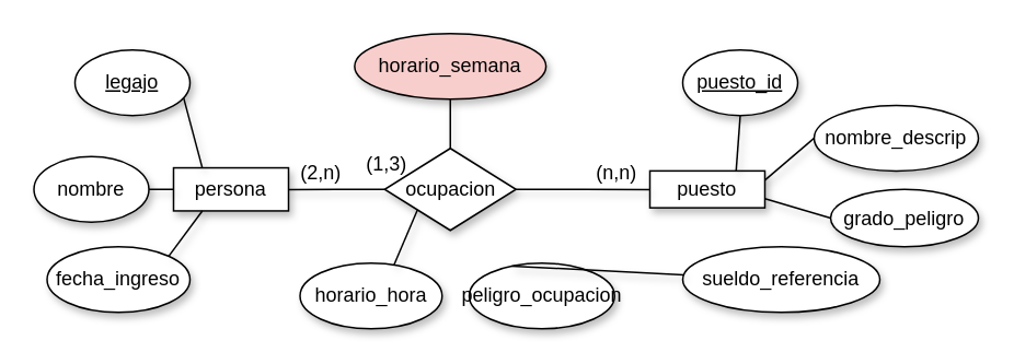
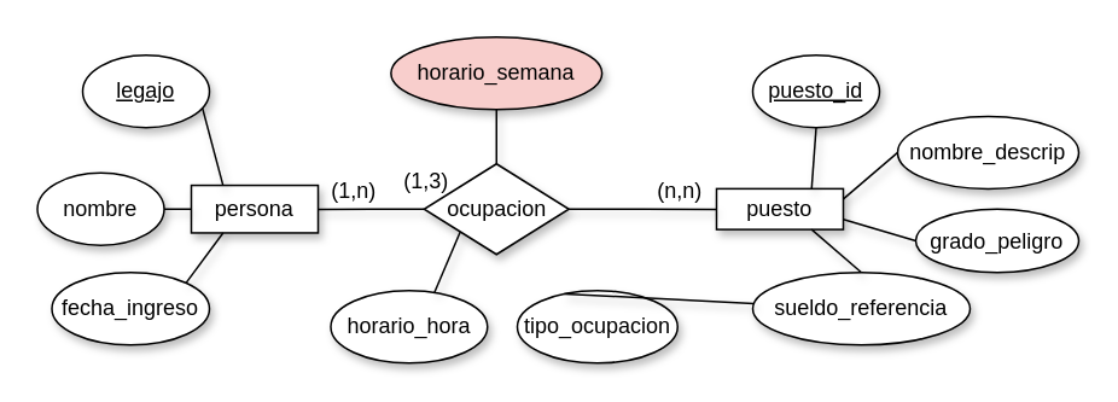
- <mxCell id="17" value="(2,n)" style="text;html=1;align=center;verticalAlign=middle;whiteSpace=wrap;rounded=0;shadow=1;" parent="1" vertex="1"><mxGeometry x="165" y="90" width="60" height="30" as="geometry" /></mxCell>
+ <mxCell id="17" value="(1,n)" style="text;html=1;align=center;verticalAlign=middle;whiteSpace=wrap;rounded=0;shadow=1;" parent="1" vertex="1"><mxGeometry x="165" y="90" width="60" height="30" as="geometry" /></mxCell>
+ <mxCell id="29" value="" style="endArrow=none;html=1;rounded=0;entryX=0.75;entryY=1;entryDx=0;entryDy=0;exitX=0.5;exitY=0;exitDx=0;exitDy=0;shadow=1;" parent="1" source="13" target="3" edge="1"><mxGeometry width="50" height="50" relative="1" as="geometry"><mxPoint x="455" y="150" as="sourcePoint" /><mxPoint x="475" y="170" as="targetPoint" /></mxGeometry></mxCell>
- <mxCell id="12" value="peligro_ocupacion" style="ellipse;whiteSpace=wrap;html=1;shadow=1;" parent="1" vertex="1"><mxGeometry x="285" y="160" width="88.5" height="40" as="geometry" /></mxCell>
+ <mxCell id="12" value="tipo_ocupacion" style="ellipse;whiteSpace=wrap;html=1;shadow=1;" parent="1" vertex="1"><mxGeometry x="285" y="160" width="88.5" height="40" as="geometry" /></mxCell>
